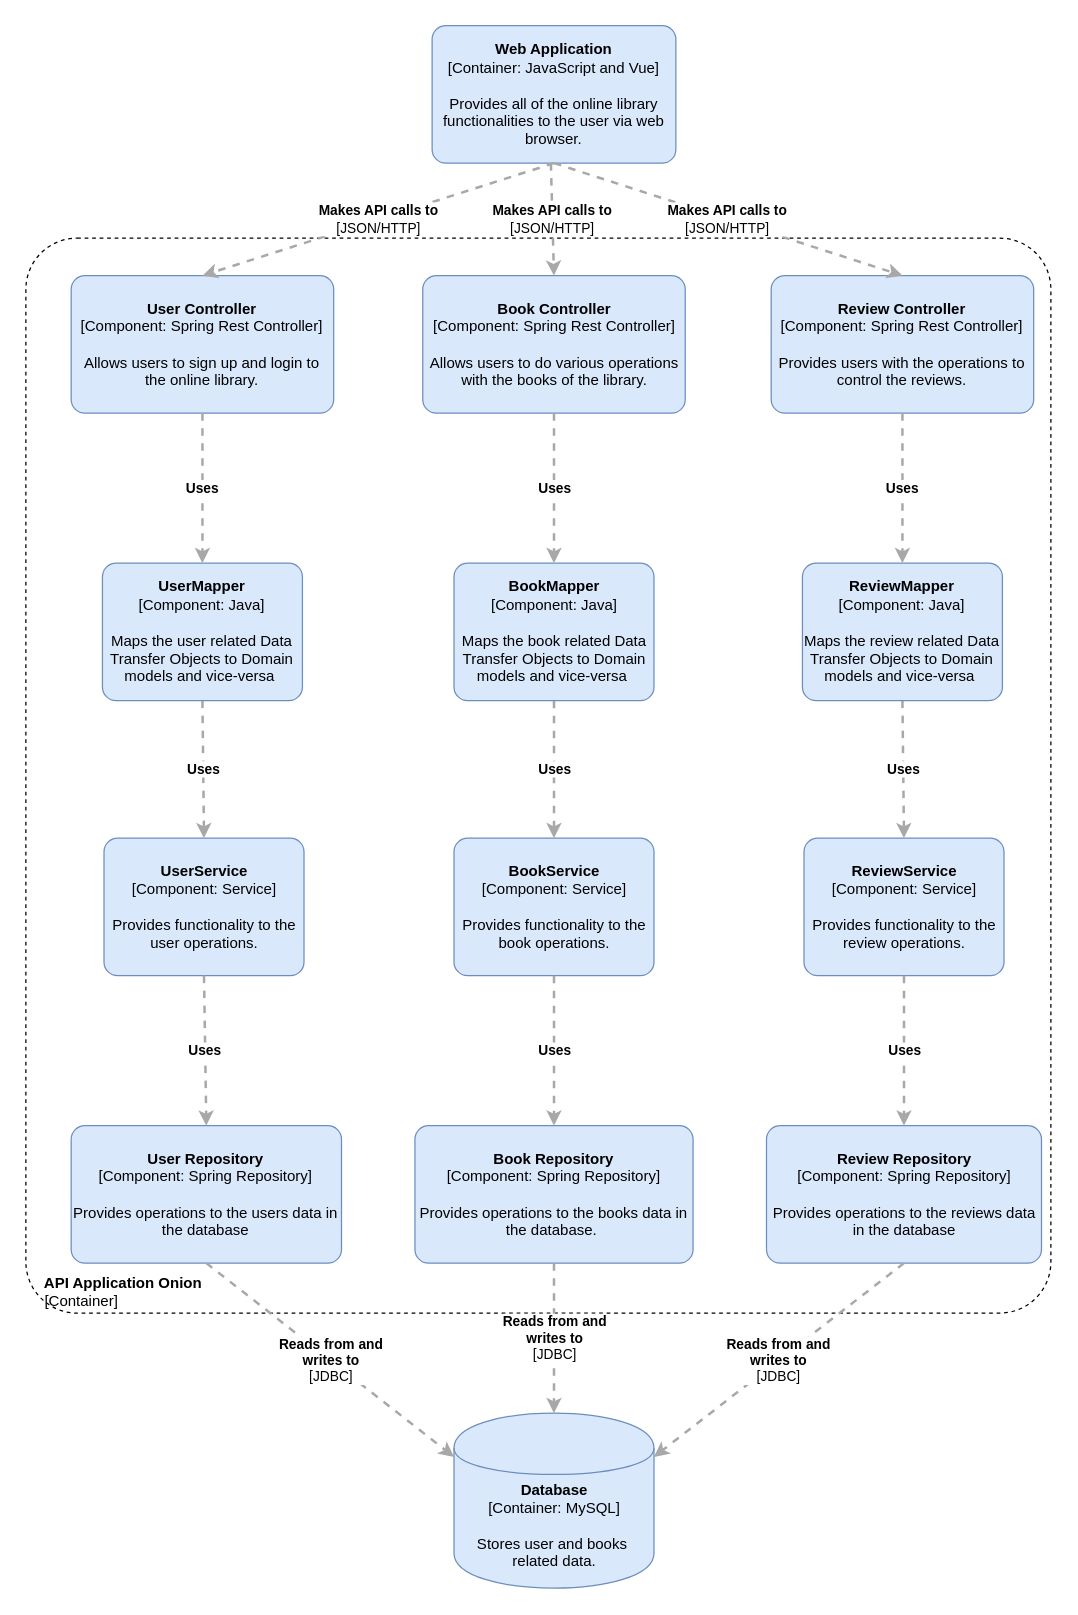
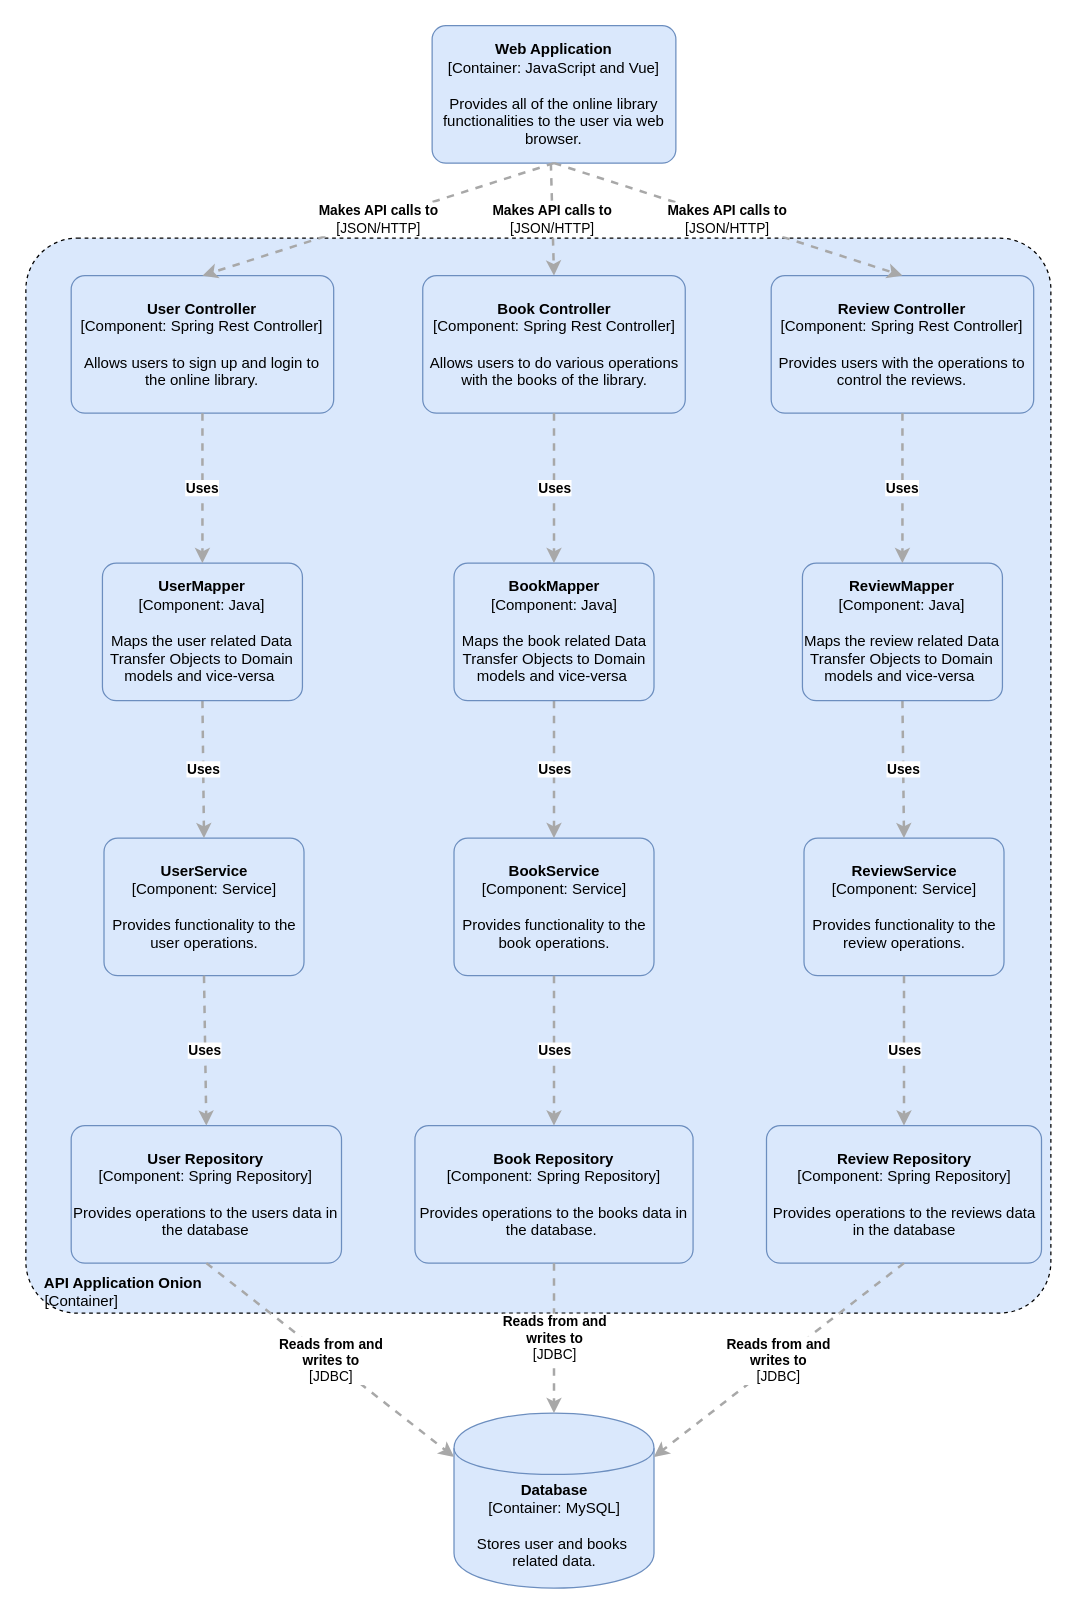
- <mxCell id="4" value="&lt;div style=&quot;text-align: left&quot;&gt;&lt;span style=&quot;text-align: center&quot;&gt;&lt;b&gt;&amp;nbsp; &amp;nbsp; API Application Onion&lt;/b&gt;&lt;/span&gt;&lt;/div&gt;&lt;div style=&quot;text-align: left&quot;&gt;&lt;span style=&quot;text-align: center&quot;&gt;&amp;nbsp; &amp;nbsp; [Container]&lt;/span&gt;&lt;/div&gt;" style="rounded=1;whiteSpace=wrap;html=1;labelBackgroundColor=none;fillColor=#ffffff;fontColor=#000000;align=left;arcSize=5;strokeColor=#000000;verticalAlign=bottom;points=[[0.25,0,0],[0.5,0,0],[0.75,0,0],[1,0.25,0],[1,0.5,0],[1,0.75,0],[0.75,1,0],[0.5,1,0],[0.25,1,0],[0,0.75,0],[0,0.5,0],[0,0.25,0]];dashed=1;" parent="1" vertex="1"><mxGeometry x="20" y="190" width="820" height="860" as="geometry" /></mxCell>
+ <mxCell id="4" value="&lt;div style=&quot;text-align: left&quot;&gt;&lt;span style=&quot;text-align: center&quot;&gt;&lt;b&gt;&amp;nbsp; &amp;nbsp; API Application Onion&lt;/b&gt;&lt;/span&gt;&lt;/div&gt;&lt;div style=&quot;text-align: left&quot;&gt;&lt;span style=&quot;text-align: center&quot;&gt;&amp;nbsp; &amp;nbsp; [Container]&lt;/span&gt;&lt;/div&gt;" style="rounded=1;whiteSpace=wrap;html=1;labelBackgroundColor=none;fillColor=#dae8fc;fontColor=#000000;align=left;arcSize=5;strokeColor=#000000;verticalAlign=bottom;points=[[0.25,0,0],[0.5,0,0],[0.75,0,0],[1,0.25,0],[1,0.5,0],[1,0.75,0],[0.75,1,0],[0.5,1,0],[0.25,1,0],[0,0.75,0],[0,0.5,0],[0,0.25,0]];dashed=1;" parent="1" vertex="1"><mxGeometry x="20" y="190" width="820" height="860" as="geometry" /></mxCell>
